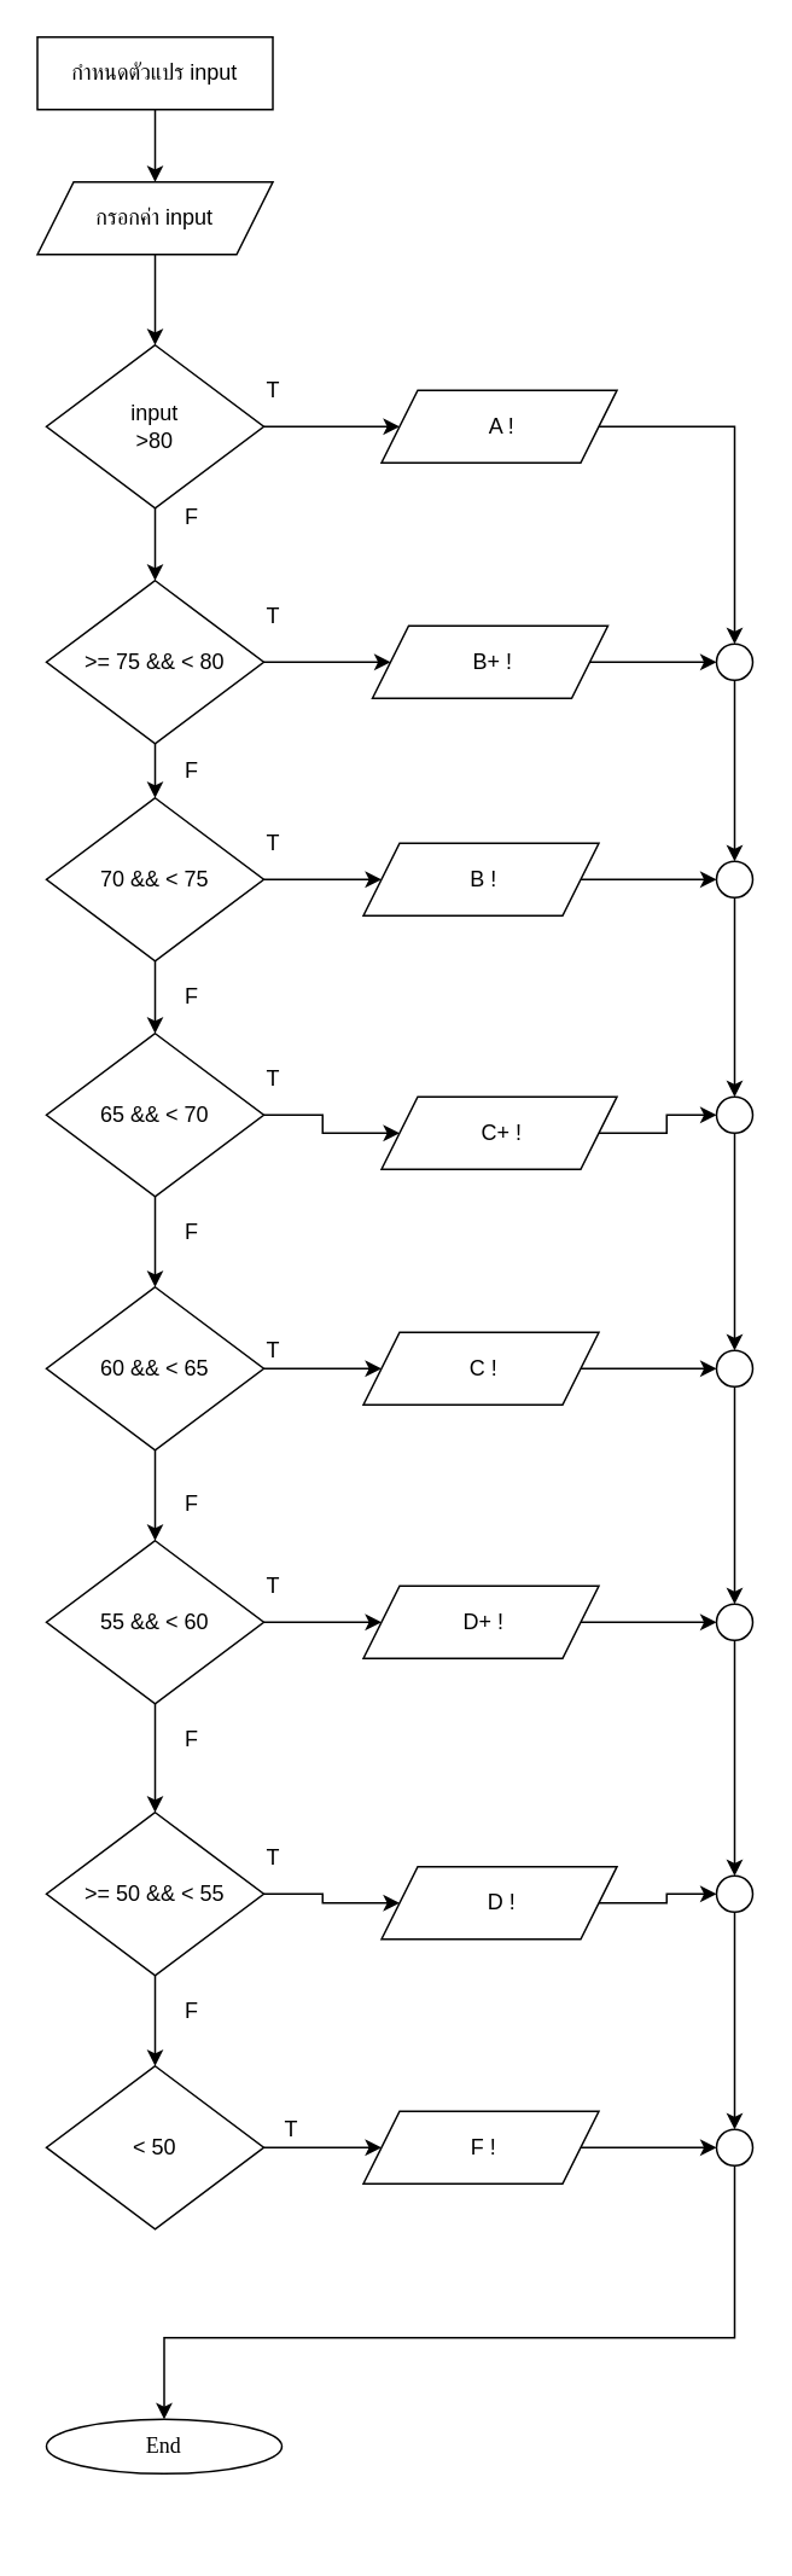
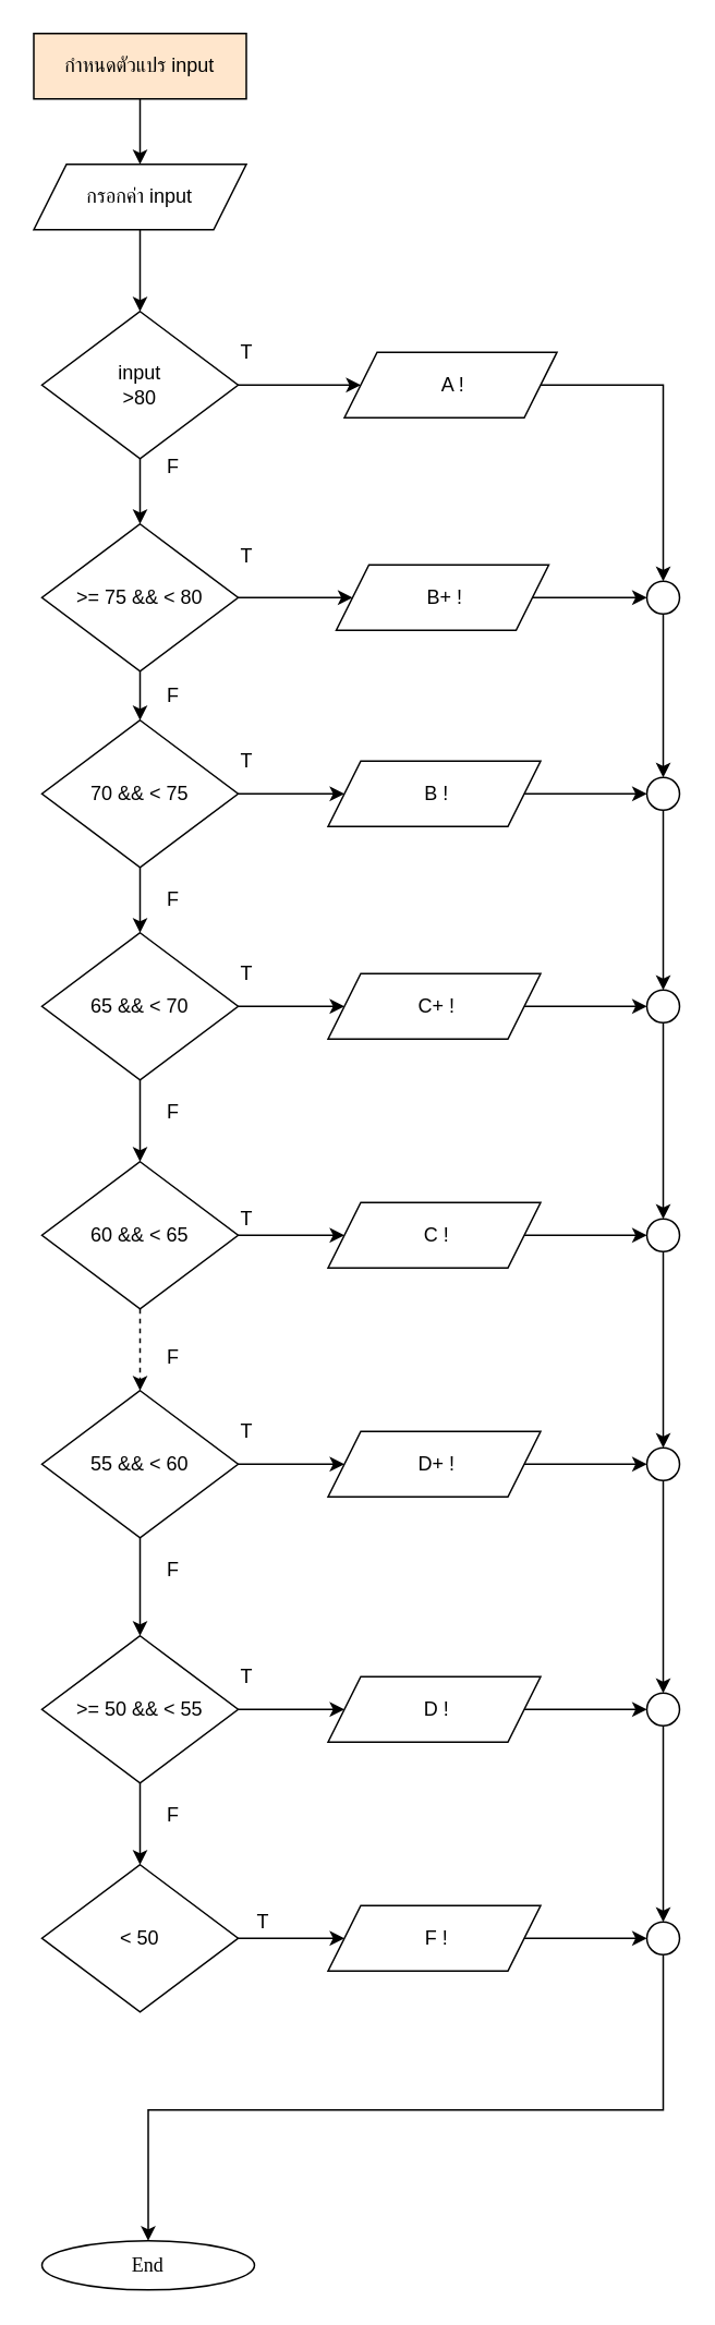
- <mxCell id="3" value="กำหนดตัวแปร input" style="rounded=0;whiteSpace=wrap;html=1;" vertex="1" parent="1"><mxGeometry x="20" y="20" width="130" height="40" as="geometry" /></mxCell>
+ <mxCell id="3" value="กำหนดตัวแปร input" style="rounded=0;whiteSpace=wrap;html=1;fillColor=#ffe6cc;" vertex="1" parent="1"><mxGeometry x="20" y="20" width="130" height="40" as="geometry" /></mxCell>
- <mxCell id="38" value="&amp;nbsp;C+ !" style="rounded=0;whiteSpace=wrap;html=1;shape=parallelogram;perimeter=parallelogramPerimeter;fixedSize=1;" vertex="1" parent="1"><mxGeometry x="210" y="605" width="130" height="40" as="geometry" /></mxCell>
+ <mxCell id="38" value="&amp;nbsp;C+ !" style="rounded=0;whiteSpace=wrap;html=1;shape=parallelogram;perimeter=parallelogramPerimeter;fixedSize=1;" vertex="1" parent="1"><mxGeometry x="200" y="595" width="130" height="40" as="geometry" /></mxCell>
- <mxCell id="15" value="" style="edgeStyle=orthogonalEdgeStyle;rounded=0;orthogonalLoop=1;jettySize=auto;html=1;" edge="1" parent="1" source="16" target="18"><mxGeometry relative="1" as="geometry" /></mxCell>
+ <mxCell id="15" value="" style="edgeStyle=orthogonalEdgeStyle;rounded=0;orthogonalLoop=1;jettySize=auto;html=1;dashed=1;" edge="1" parent="1" source="16" target="18"><mxGeometry relative="1" as="geometry" /></mxCell>
- <mxCell id="53" value="&amp;nbsp;D !" style="rounded=0;whiteSpace=wrap;html=1;shape=parallelogram;perimeter=parallelogramPerimeter;fixedSize=1;" vertex="1" parent="1"><mxGeometry x="210" y="1030" width="130" height="40" as="geometry" /></mxCell>
+ <mxCell id="53" value="&amp;nbsp;D !" style="rounded=0;whiteSpace=wrap;html=1;shape=parallelogram;perimeter=parallelogramPerimeter;fixedSize=1;" vertex="1" parent="1"><mxGeometry x="200" y="1025" width="130" height="40" as="geometry" /></mxCell>
- <mxCell id="74" value="&lt;font data-font-src=&quot;https://fonts.googleapis.com/css?family=Sarabun&quot; face=&quot;Sarabun&quot;&gt;End&lt;/font&gt;" style="ellipse;whiteSpace=wrap;html=1;" vertex="1" parent="1"><mxGeometry x="25" y="1335" width="130" height="30" as="geometry" /></mxCell>
+ <mxCell id="74" value="&lt;font data-font-src=&quot;https://fonts.googleapis.com/css?family=Sarabun&quot; face=&quot;Sarabun&quot;&gt;End&lt;/font&gt;" style="ellipse;whiteSpace=wrap;html=1;" vertex="1" parent="1"><mxGeometry x="25" y="1370" width="130" height="30" as="geometry" /></mxCell>
